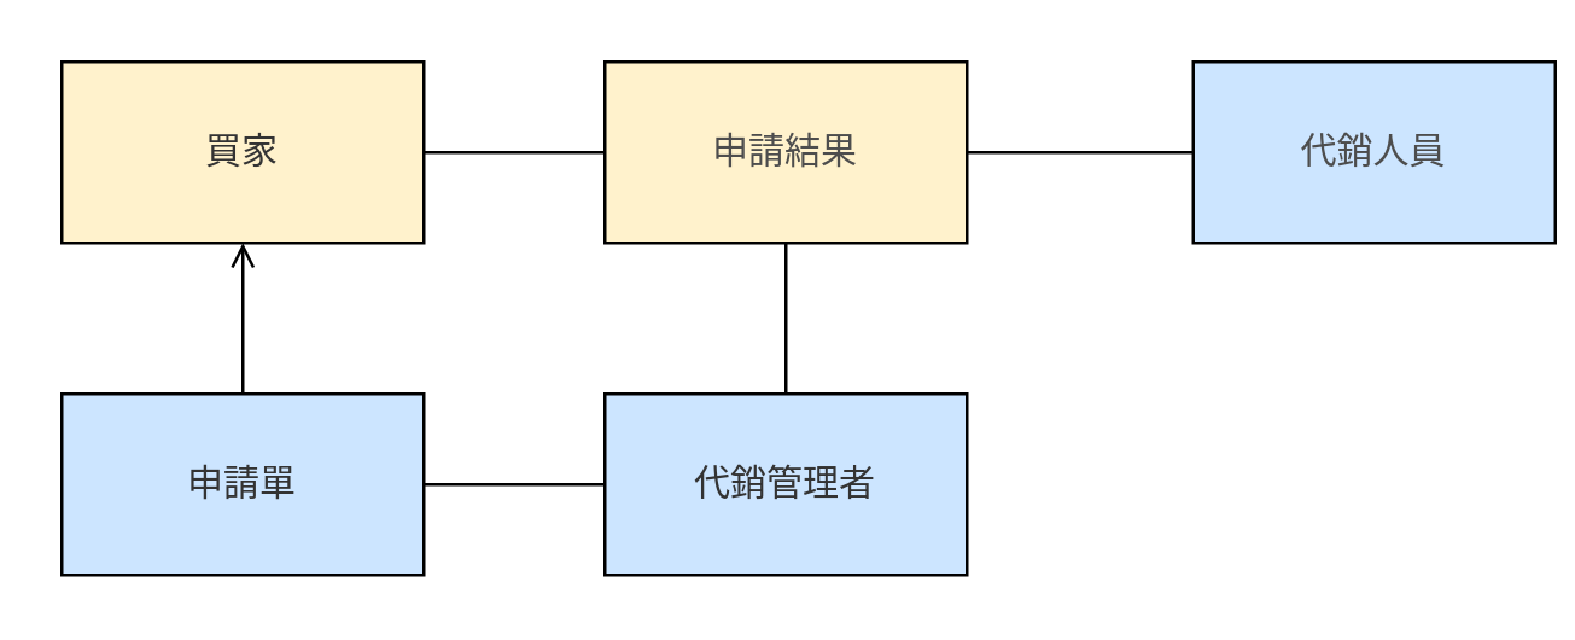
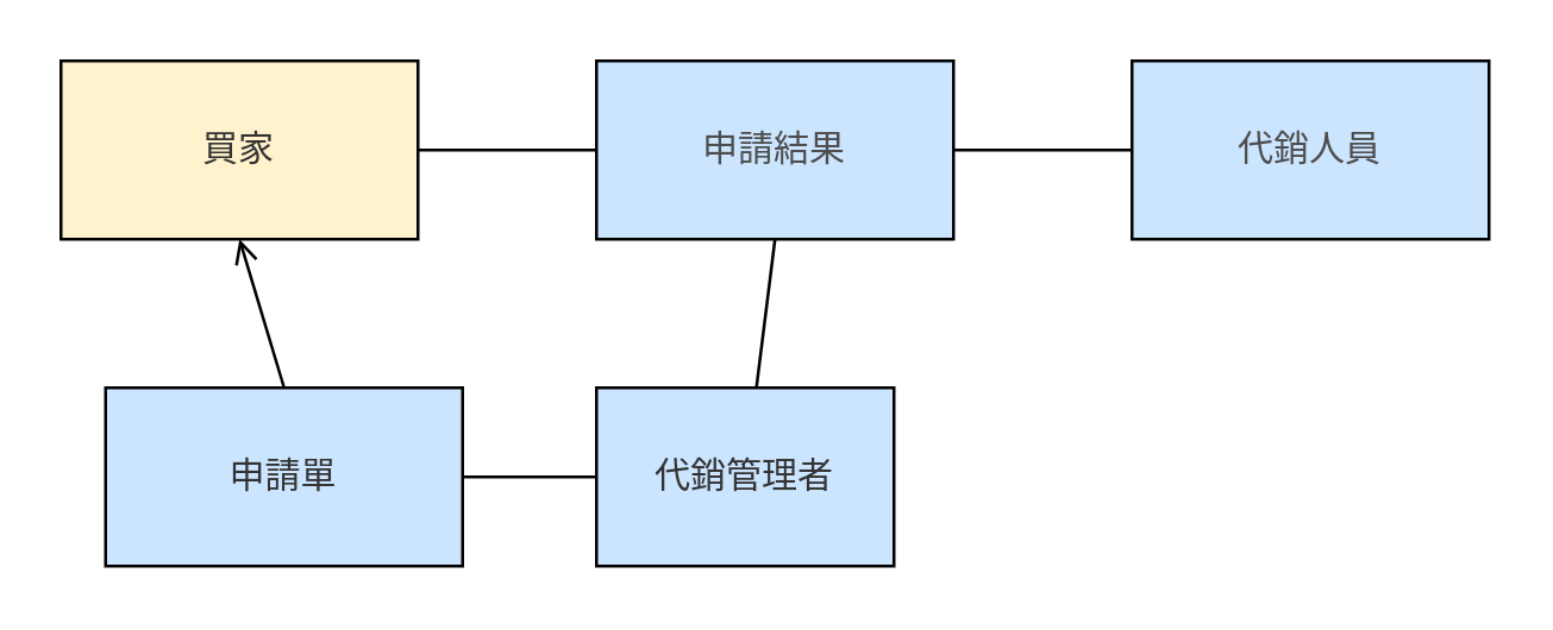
- <mxCell id="8" value="&lt;font color=&quot;#4d4d4d&quot;&gt;申請結果&lt;/font&gt;" style="rounded=0;whiteSpace=wrap;html=1;fontColor=#FFFFFF;fillColor=#fff2cc;" vertex="1" parent="1"><mxGeometry x="200" y="20" width="120" height="60" as="geometry" /></mxCell>
+ <mxCell id="8" value="&lt;font color=&quot;#4d4d4d&quot;&gt;申請結果&lt;/font&gt;" style="rounded=0;whiteSpace=wrap;html=1;fontColor=#FFFFFF;fillColor=#CCE5FF;" vertex="1" parent="1"><mxGeometry x="200" y="20" width="120" height="60" as="geometry" /></mxCell>
- <mxCell id="10" value="代銷人員" style="rounded=0;whiteSpace=wrap;html=1;fontColor=#4D4D4D;fillColor=#CCE5FF;" vertex="1" parent="1"><mxGeometry x="395" y="20" width="120" height="60" as="geometry" /></mxCell>
+ <mxCell id="10" value="代銷人員" style="rounded=0;whiteSpace=wrap;html=1;fontColor=#4D4D4D;fillColor=#CCE5FF;" vertex="1" parent="1"><mxGeometry x="380" y="20" width="120" height="60" as="geometry" /></mxCell>
- <mxCell id="6" value="&lt;font color=&quot;#ffffff&quot;&gt;提出&lt;/font&gt;" style="text;html=1;strokeColor=none;fillColor=none;align=center;verticalAlign=middle;whiteSpace=wrap;rounded=0;fontColor=#333333;" vertex="1" parent="1"><mxGeometry x="90" y="90" width="60" height="30" as="geometry" /></mxCell>
- <mxCell id="15" value="產生" style="text;html=1;strokeColor=none;fillColor=none;align=center;verticalAlign=middle;whiteSpace=wrap;rounded=0;fontColor=#FFFFFF;" vertex="1" parent="1"><mxGeometry x="275" y="90" width="60" height="30" as="geometry" /></mxCell>
+ <mxCell id="15" value="產生" style="text;html=1;strokeColor=none;fillColor=none;align=center;verticalAlign=middle;whiteSpace=wrap;rounded=0;fontColor=#FFFFFF;" vertex="1" parent="1"><mxGeometry x="260" y="90" width="60" height="30" as="geometry" /></mxCell>
- <mxCell id="3" value="申請單" style="rounded=0;whiteSpace=wrap;html=1;fontColor=#333333;fillColor=#CCE5FF;" vertex="1" parent="1"><mxGeometry x="20" y="130" width="120" height="60" as="geometry" /></mxCell>
+ <mxCell id="3" value="申請單" style="rounded=0;whiteSpace=wrap;html=1;fontColor=#333333;fillColor=#CCE5FF;" vertex="1" parent="1"><mxGeometry x="35" y="130" width="120" height="60" as="geometry" /></mxCell>
- <mxCell id="4" value="代銷管理者" style="rounded=0;whiteSpace=wrap;html=1;fontColor=#333333;fillColor=#CCE5FF;" vertex="1" parent="1"><mxGeometry x="200" y="130" width="120" height="60" as="geometry" /></mxCell>
+ <mxCell id="4" value="代銷管理者" style="rounded=0;whiteSpace=wrap;html=1;fontColor=#333333;fillColor=#CCE5FF;" vertex="1" parent="1"><mxGeometry x="200" y="130" width="100" height="60" as="geometry" /></mxCell>
